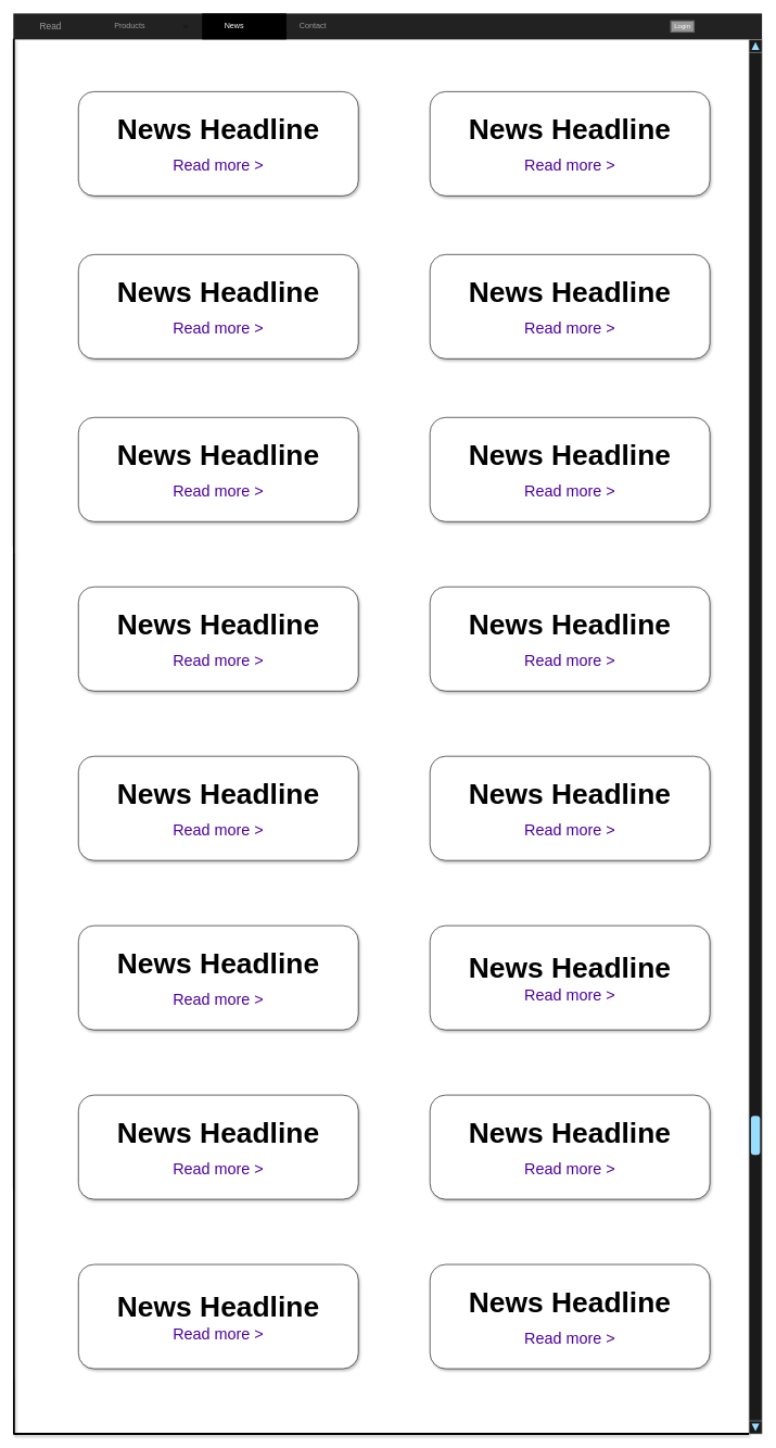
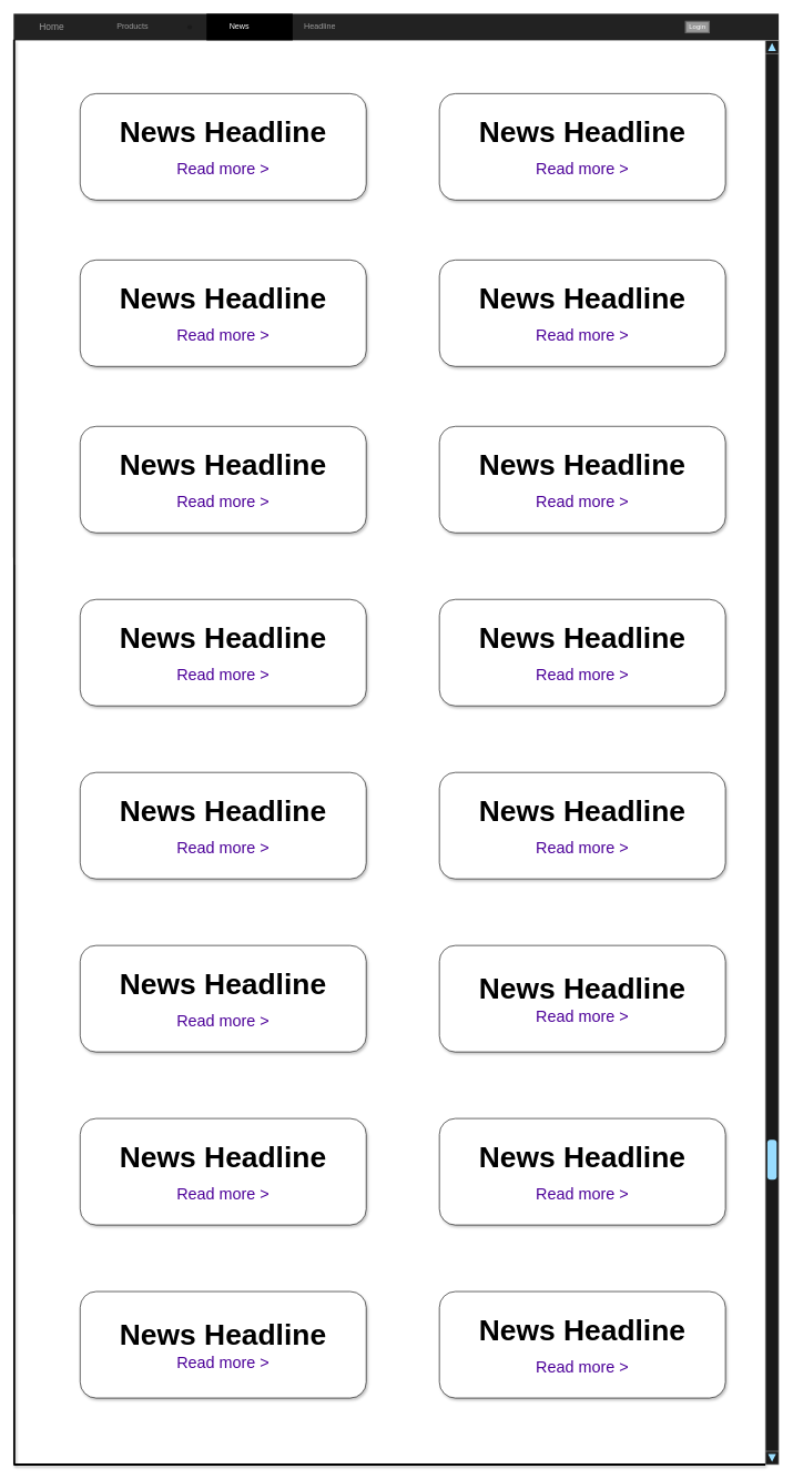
- <mxCell id="3" value="Read" style="html=1;shadow=0;dashed=0;fillColor=none;strokeColor=none;shape=mxgraph.bootstrap.rect;fontColor=#999999;fontSize=14;whiteSpace=wrap;" parent="2" vertex="1"><mxGeometry width="115" height="40" as="geometry" /></mxCell>
+ <mxCell id="3" value="Home" style="html=1;shadow=0;dashed=0;fillColor=none;strokeColor=none;shape=mxgraph.bootstrap.rect;fontColor=#999999;fontSize=14;whiteSpace=wrap;" parent="2" vertex="1"><mxGeometry width="115" height="40" as="geometry" /></mxCell>
- <mxCell id="6" value="Contact" style="html=1;shadow=0;dashed=0;fillColor=none;strokeColor=none;shape=mxgraph.bootstrap.rect;fontColor=#999999;whiteSpace=wrap;" parent="2" vertex="1"><mxGeometry x="402.5" width="115" height="40" as="geometry" /></mxCell>
+ <mxCell id="6" value="Headline" style="html=1;shadow=0;dashed=0;fillColor=none;strokeColor=none;shape=mxgraph.bootstrap.rect;fontColor=#999999;whiteSpace=wrap;" parent="2" vertex="1"><mxGeometry x="402.5" width="115" height="40" as="geometry" /></mxCell>
